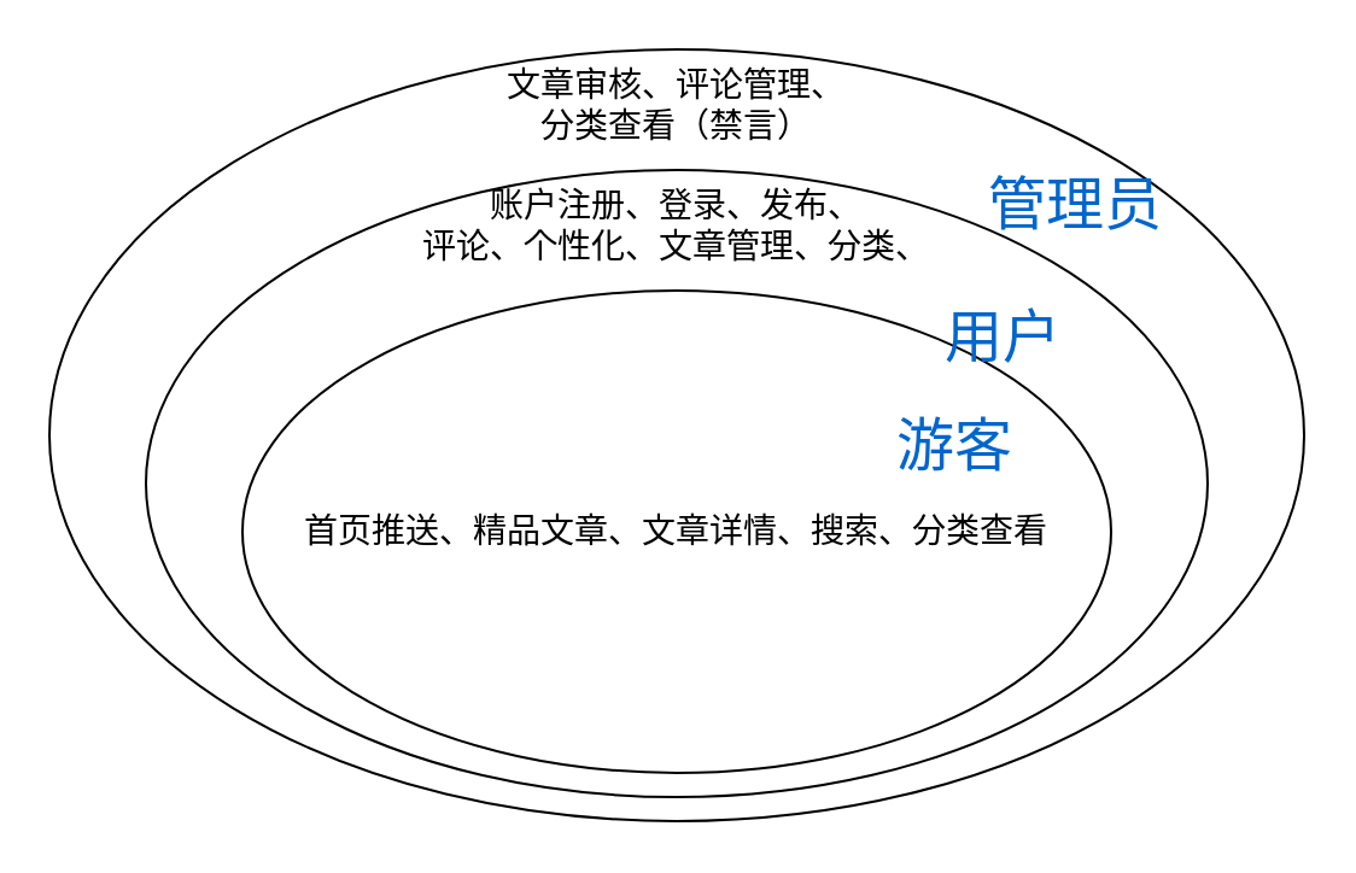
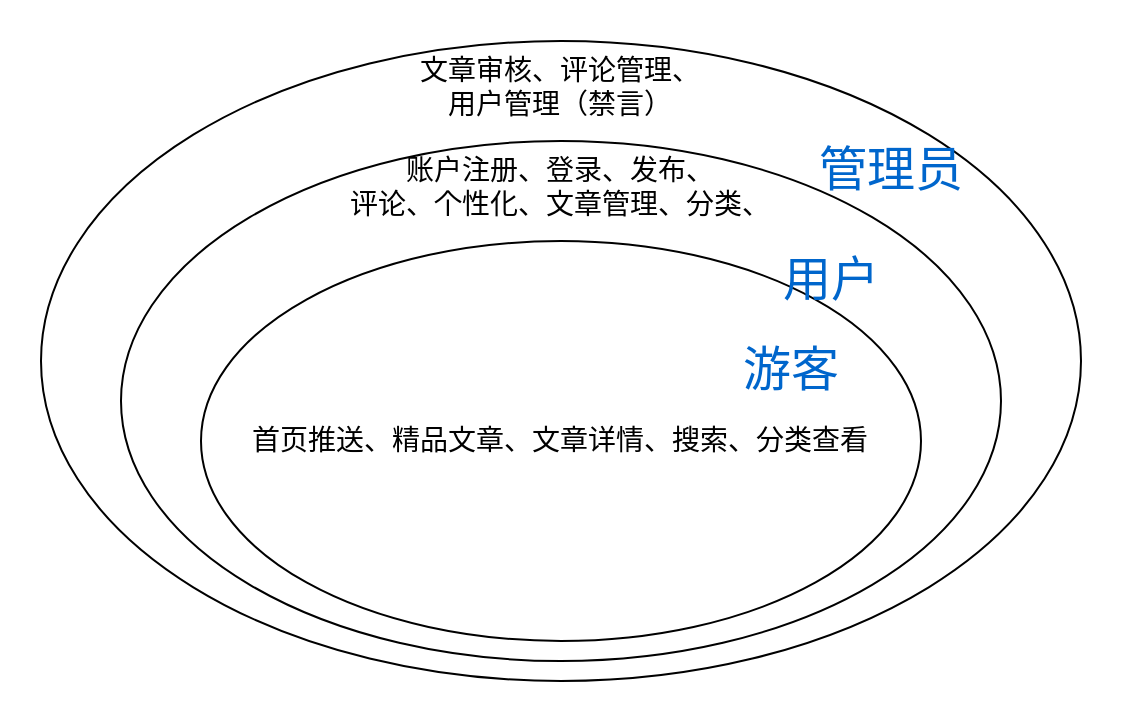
- <mxCell id="2" value="&lt;font style=&quot;font-size: 14px&quot;&gt;文章审核、评论管理、&lt;br&gt;分类查看（禁言）&lt;/font&gt;" style="ellipse;whiteSpace=wrap;html=1;verticalAlign=top;" parent="1" vertex="1"><mxGeometry x="20" y="20" width="520" height="320" as="geometry" /></mxCell>
+ <mxCell id="2" value="&lt;font style=&quot;font-size: 14px&quot;&gt;文章审核、评论管理、&lt;br&gt;用户管理（禁言）&lt;/font&gt;" style="ellipse;whiteSpace=wrap;html=1;verticalAlign=top;" parent="1" vertex="1"><mxGeometry x="20" y="20" width="520" height="320" as="geometry" /></mxCell>
